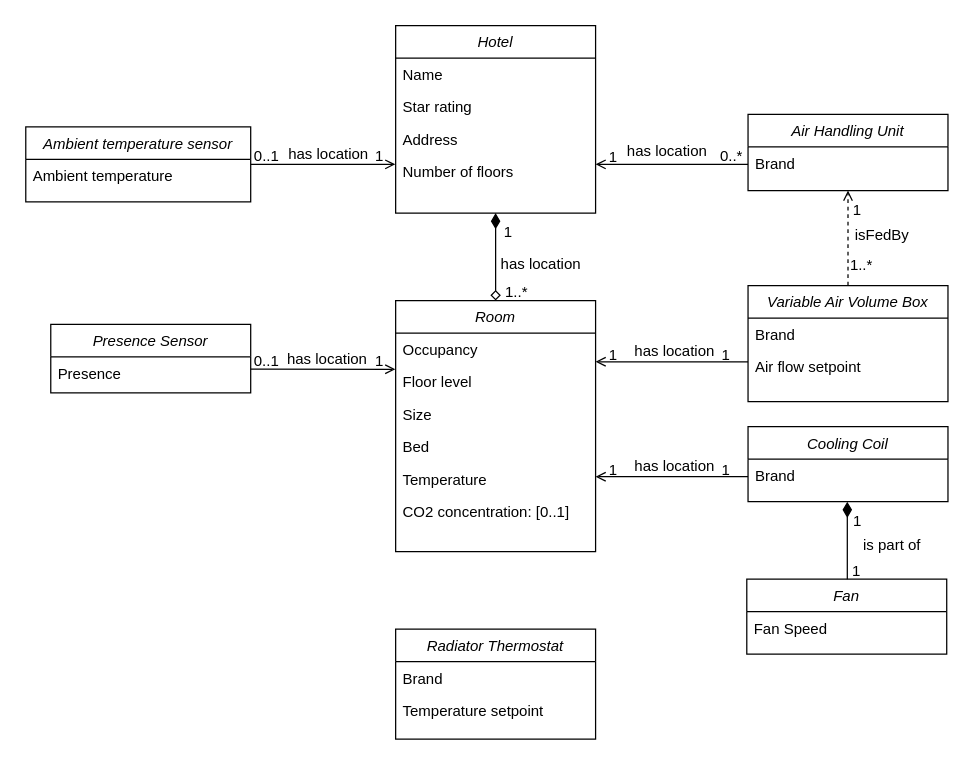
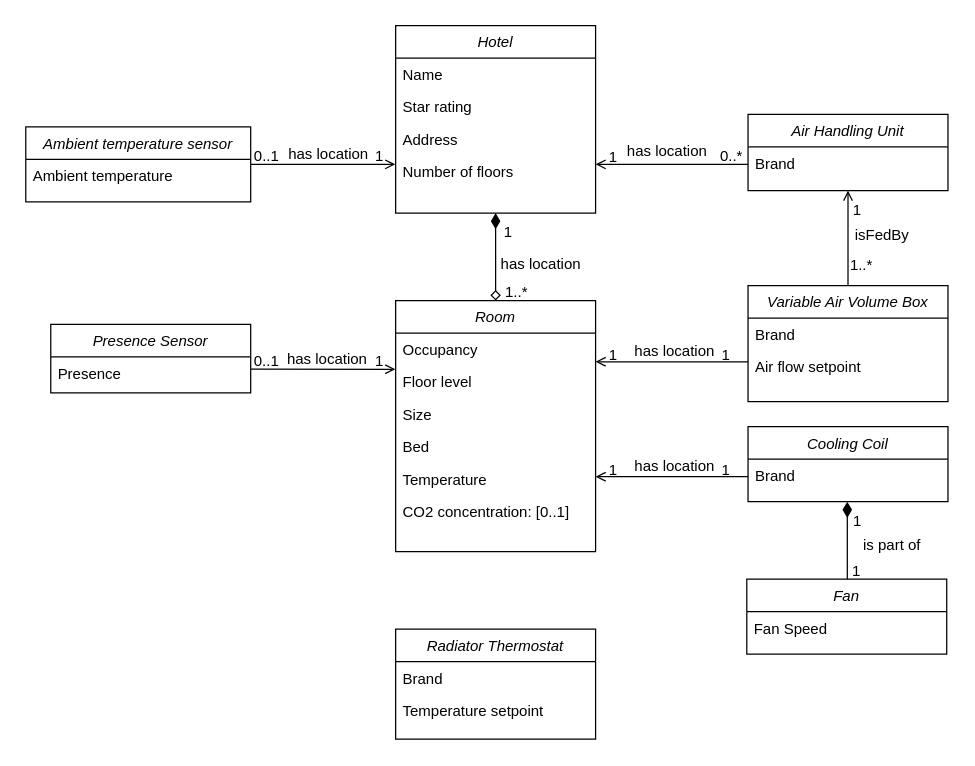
- <mxCell id="51" value="" style="endArrow=open;shadow=0;strokeWidth=1;rounded=0;endFill=0;edgeStyle=elbowEdgeStyle;elbow=vertical;startArrow=none;startFill=0;entryX=0.5;entryY=1;entryDx=0;entryDy=0;exitX=0.5;exitY=0;exitDx=0;exitDy=0;dashed=1;" parent="1" source="15" target="39" edge="1"><mxGeometry x="0.5" y="41" relative="1" as="geometry"><mxPoint x="676.44" y="139" as="sourcePoint" /><mxPoint x="676.44" y="201" as="targetPoint" /><mxPoint x="-40" y="32" as="offset" /></mxGeometry></mxCell>
+ <mxCell id="51" value="" style="endArrow=open;shadow=0;strokeWidth=1;rounded=0;endFill=0;edgeStyle=elbowEdgeStyle;elbow=vertical;startArrow=none;startFill=0;entryX=0.5;entryY=1;entryDx=0;entryDy=0;exitX=0.5;exitY=0;exitDx=0;exitDy=0;" parent="1" source="15" target="39" edge="1"><mxGeometry x="0.5" y="41" relative="1" as="geometry"><mxPoint x="676.44" y="139" as="sourcePoint" /><mxPoint x="676.44" y="201" as="targetPoint" /><mxPoint x="-40" y="32" as="offset" /></mxGeometry></mxCell>
